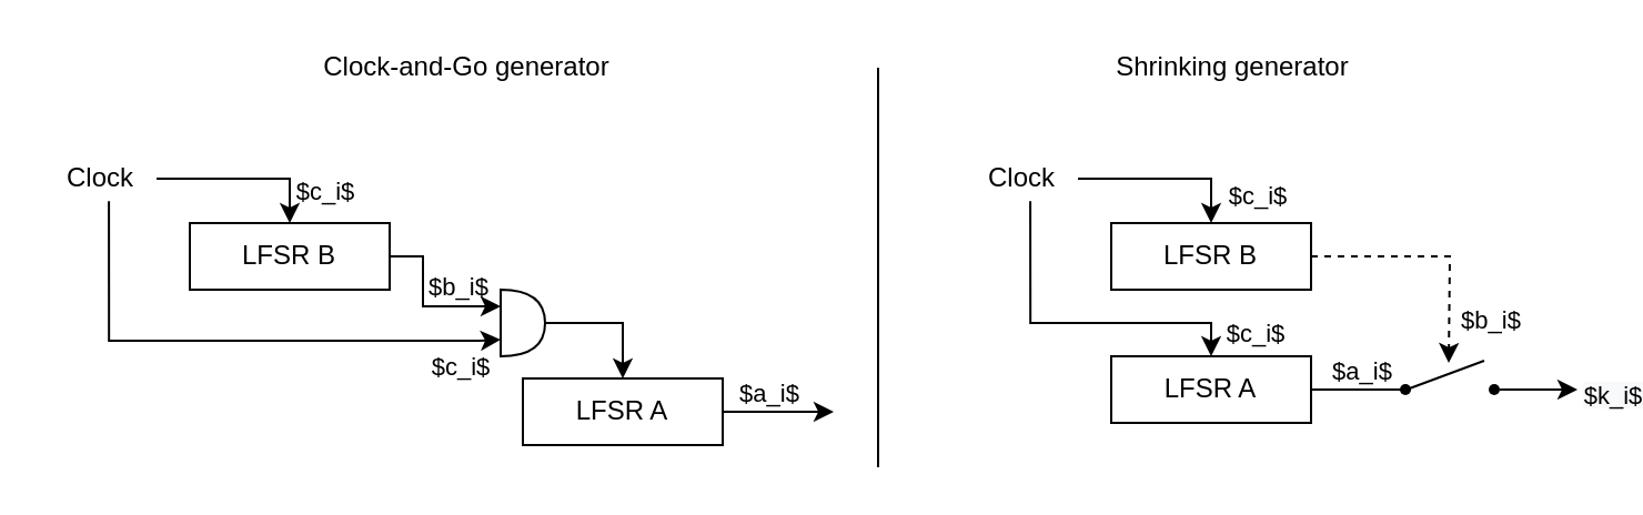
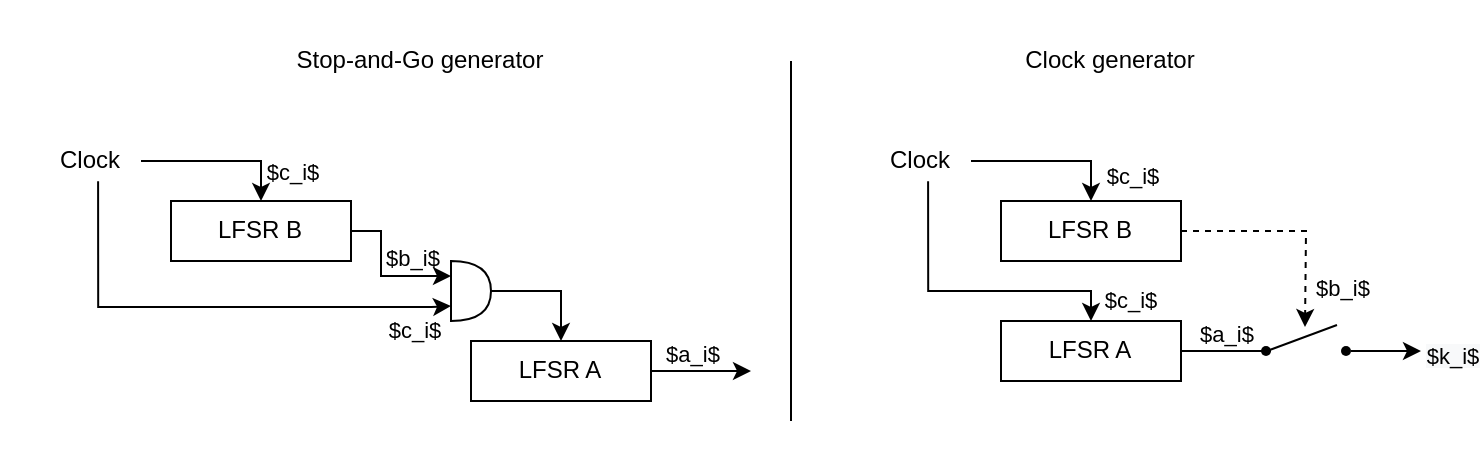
- <mxCell id="16" value="Clock-and-Go generator" style="text;html=1;strokeColor=none;fillColor=none;align=center;verticalAlign=middle;whiteSpace=wrap;rounded=0;" parent="1" vertex="1"><mxGeometry x="25" y="20" width="370" height="20" as="geometry" /></mxCell>
+ <mxCell id="16" value="Stop-and-Go generator" style="text;html=1;strokeColor=none;fillColor=none;align=center;verticalAlign=middle;whiteSpace=wrap;rounded=0;" parent="1" vertex="1"><mxGeometry x="25" y="20" width="370" height="20" as="geometry" /></mxCell>
- <mxCell id="17" value="Shrinking generator" style="text;html=1;strokeColor=none;fillColor=none;align=center;verticalAlign=middle;whiteSpace=wrap;rounded=0;" parent="1" vertex="1"><mxGeometry x="395" y="20" width="320" height="20" as="geometry" /></mxCell>
+ <mxCell id="17" value="Clock generator" style="text;html=1;strokeColor=none;fillColor=none;align=center;verticalAlign=middle;whiteSpace=wrap;rounded=0;" parent="1" vertex="1"><mxGeometry x="395" y="20" width="320" height="20" as="geometry" /></mxCell>
